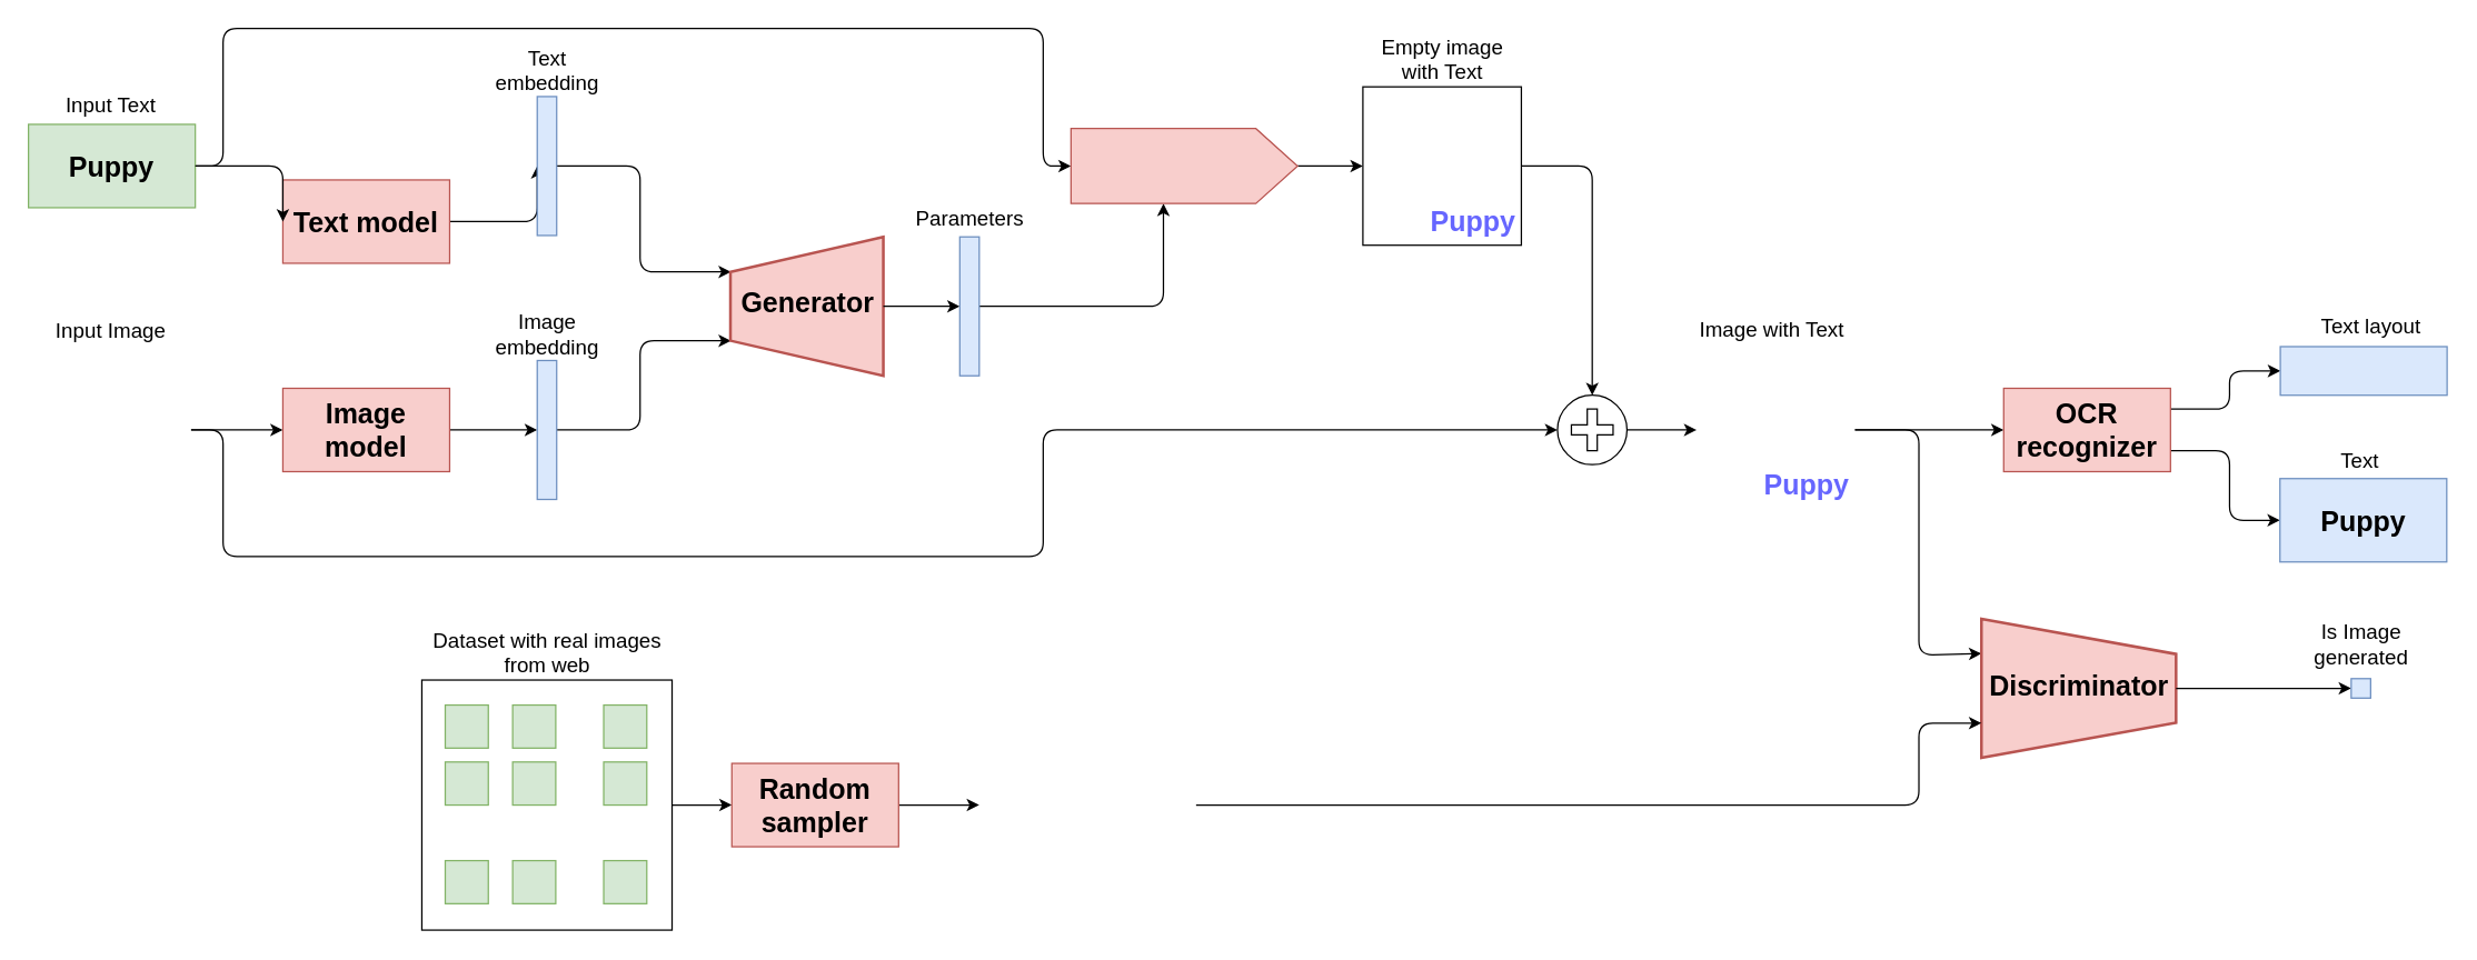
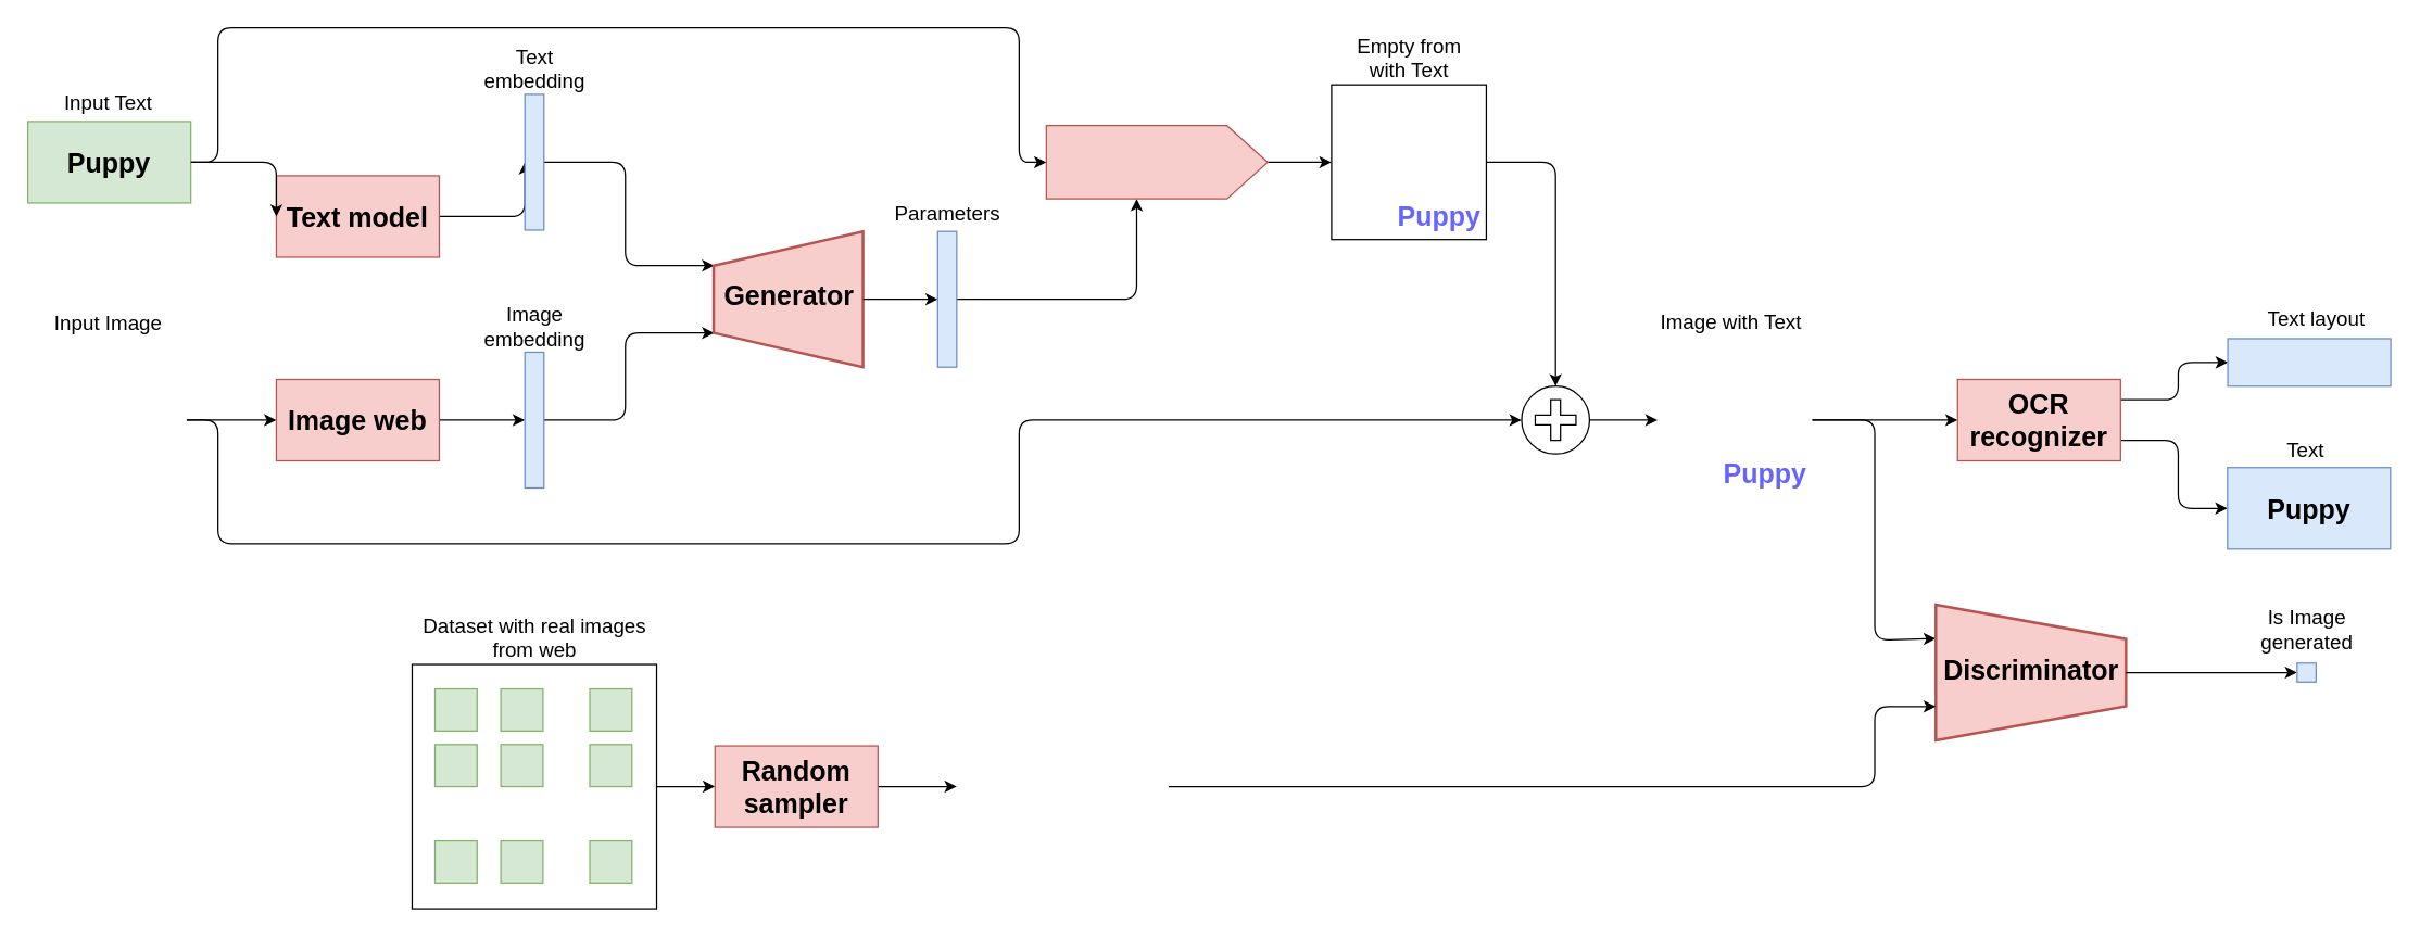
- <mxCell id="37" value="&lt;span style=&quot;font-size: 15px&quot;&gt;Empty image&lt;br&gt;with Text&lt;br&gt;&lt;/span&gt;" style="text;html=1;resizable=0;points=[];autosize=1;align=center;verticalAlign=top;spacingTop=-4;" vertex="1" parent="1"><mxGeometry x="987" y="22" width="100" height="30" as="geometry" /></mxCell>
+ <mxCell id="37" value="&lt;span style=&quot;font-size: 15px&quot;&gt;Empty from&lt;br&gt;with Text&lt;br&gt;&lt;/span&gt;" style="text;html=1;resizable=0;points=[];autosize=1;align=center;verticalAlign=top;spacingTop=-4;" vertex="1" parent="1"><mxGeometry x="987" y="22" width="100" height="30" as="geometry" /></mxCell>
- <mxCell id="10" value="&lt;b&gt;&lt;font style=&quot;font-size: 20px&quot;&gt;Image model&lt;/font&gt;&lt;/b&gt;" style="rounded=0;whiteSpace=wrap;html=1;fillColor=#f8cecc;strokeColor=#b85450;" vertex="1" parent="1"><mxGeometry x="203" y="279" width="120" height="60" as="geometry" /></mxCell>
+ <mxCell id="10" value="&lt;b&gt;&lt;font style=&quot;font-size: 20px&quot;&gt;Image web&lt;/font&gt;&lt;/b&gt;" style="rounded=0;whiteSpace=wrap;html=1;fillColor=#f8cecc;strokeColor=#b85450;" vertex="1" parent="1"><mxGeometry x="203" y="279" width="120" height="60" as="geometry" /></mxCell>
